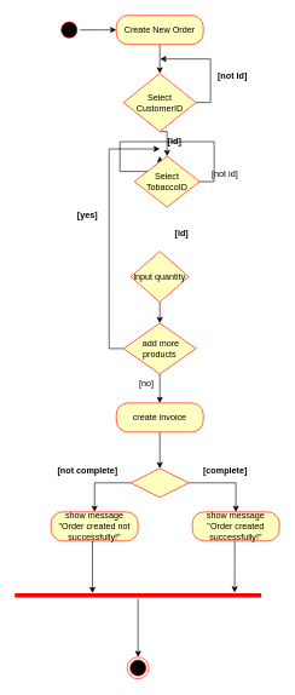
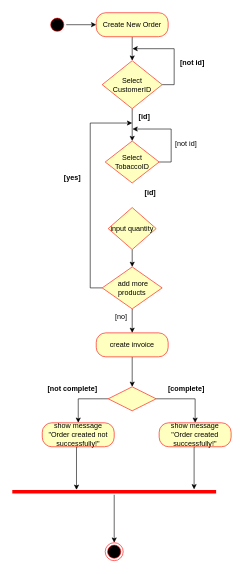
- <mxCell id="28" value="Select TobaccoID" style="rhombus;whiteSpace=wrap;html=1;fontColor=#000000;fillColor=#ffffc0;strokeColor=#ff0000;" parent="1" vertex="1"><mxGeometry x="185" y="214" width="90" height="70" as="geometry" /></mxCell>
+ <mxCell id="28" value="Select TobaccoID" style="rhombus;whiteSpace=wrap;html=1;fontColor=#000000;fillColor=#ffffc0;strokeColor=#ff0000;" parent="1" vertex="1"><mxGeometry x="175" y="234" width="90" height="70" as="geometry" /></mxCell>
